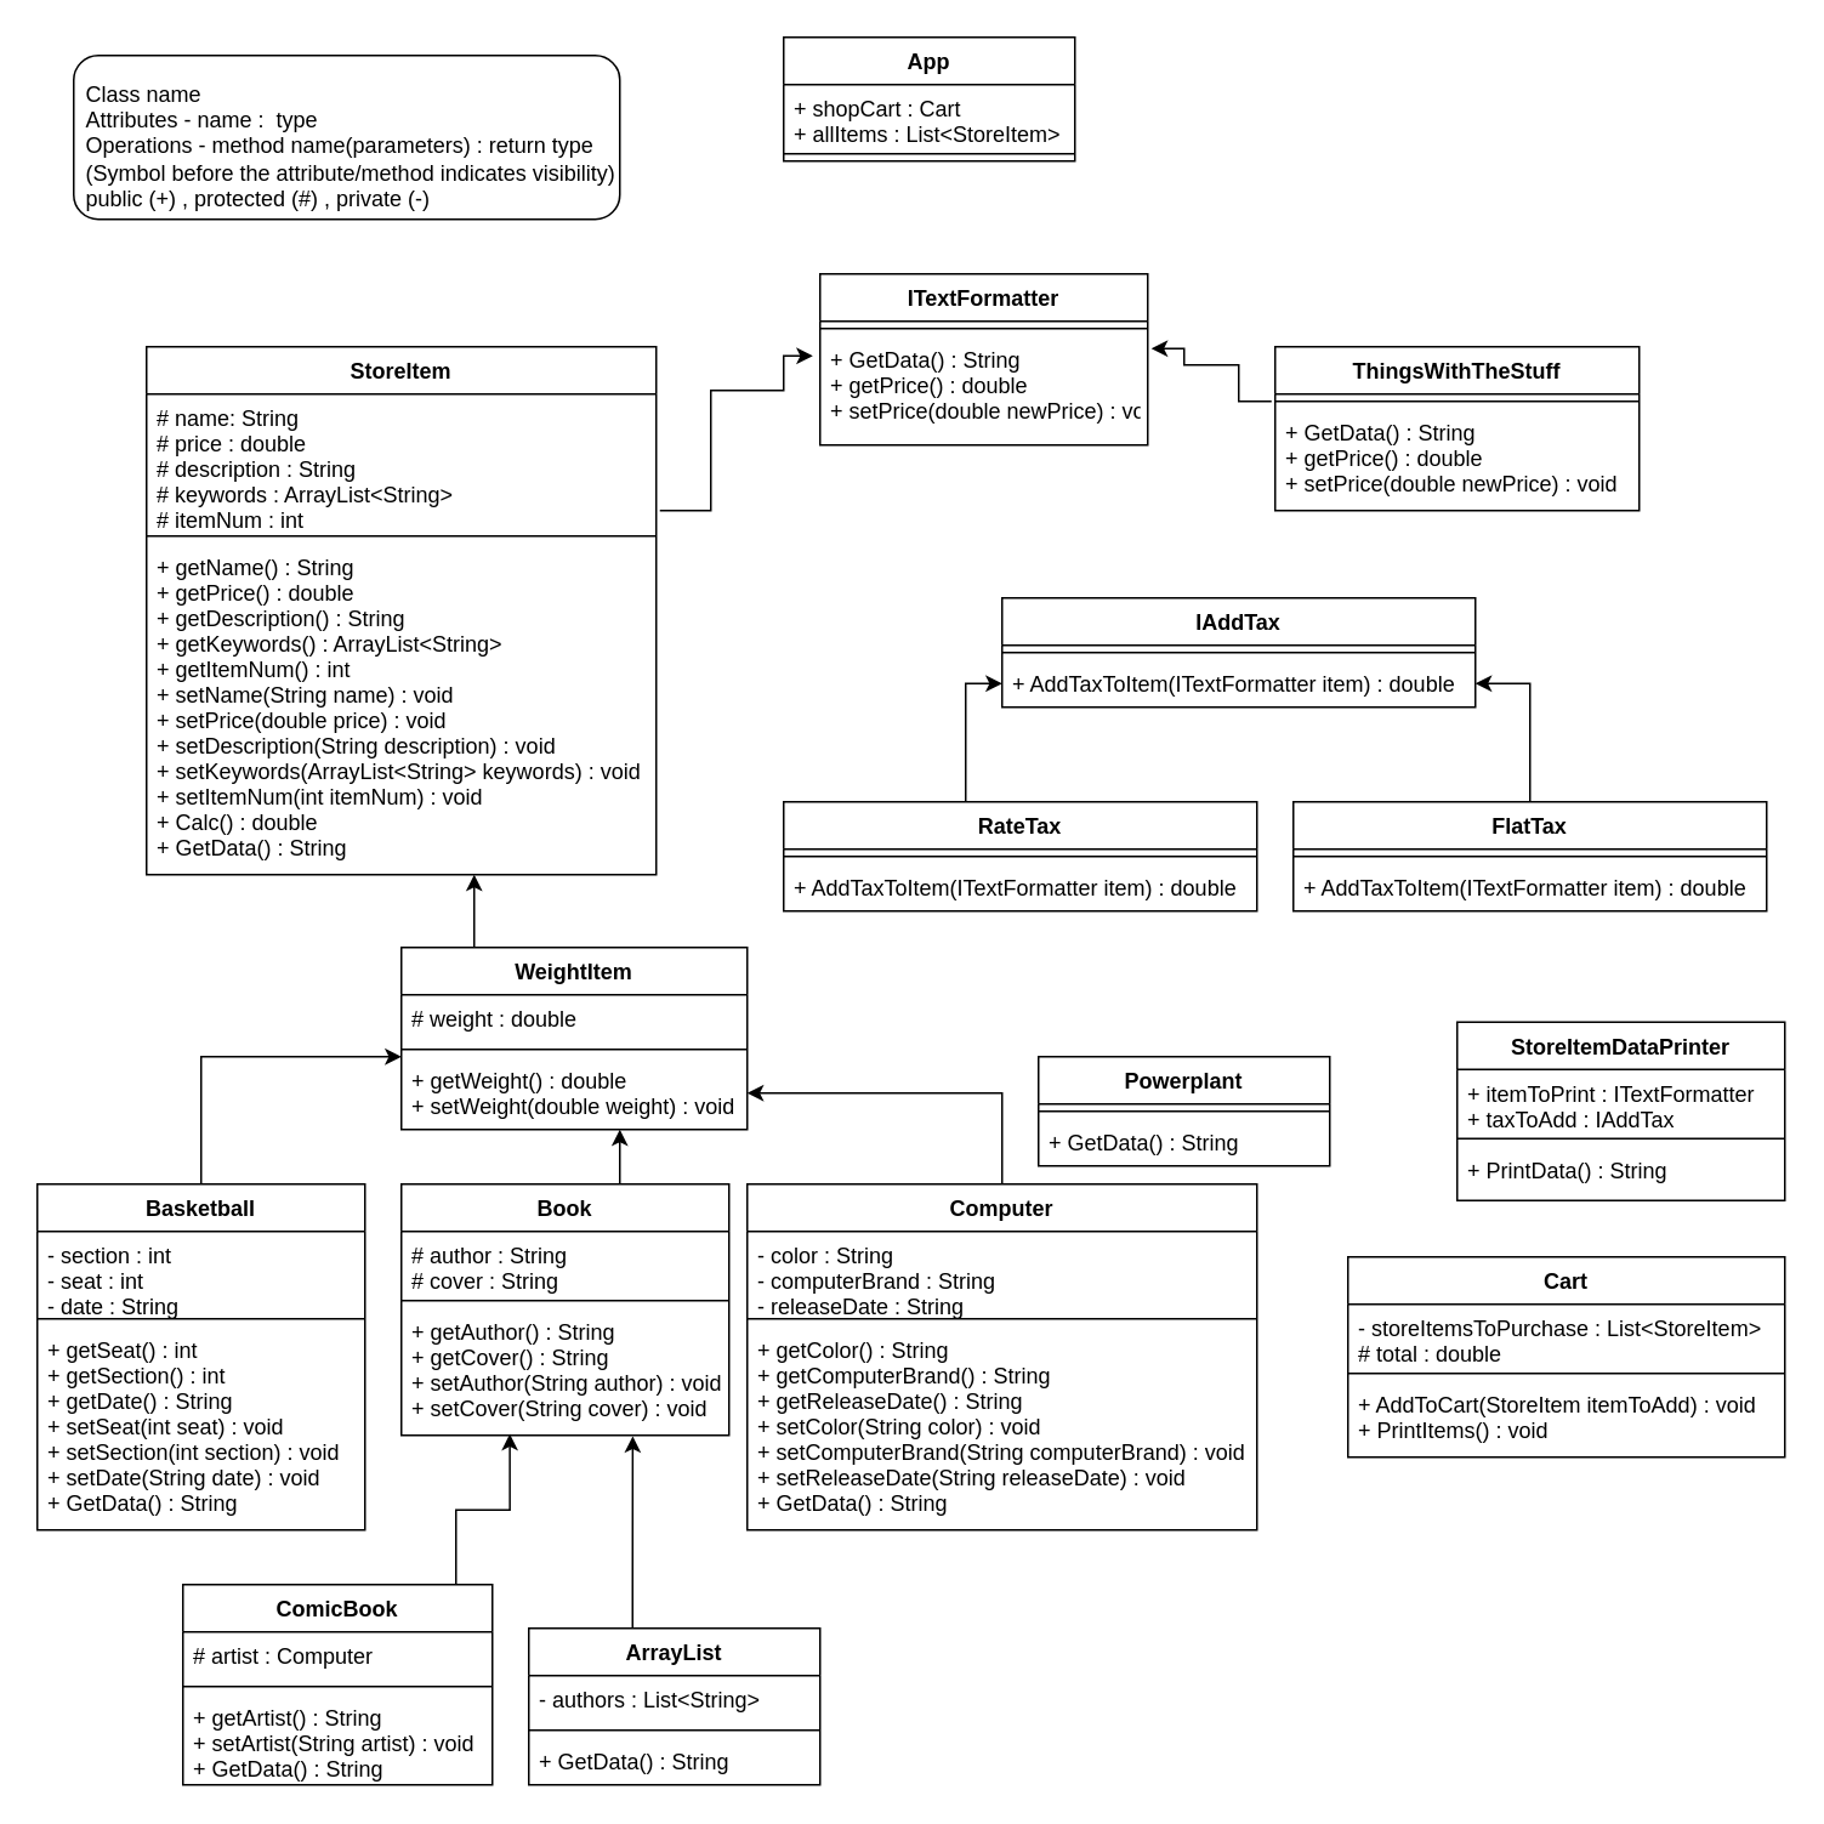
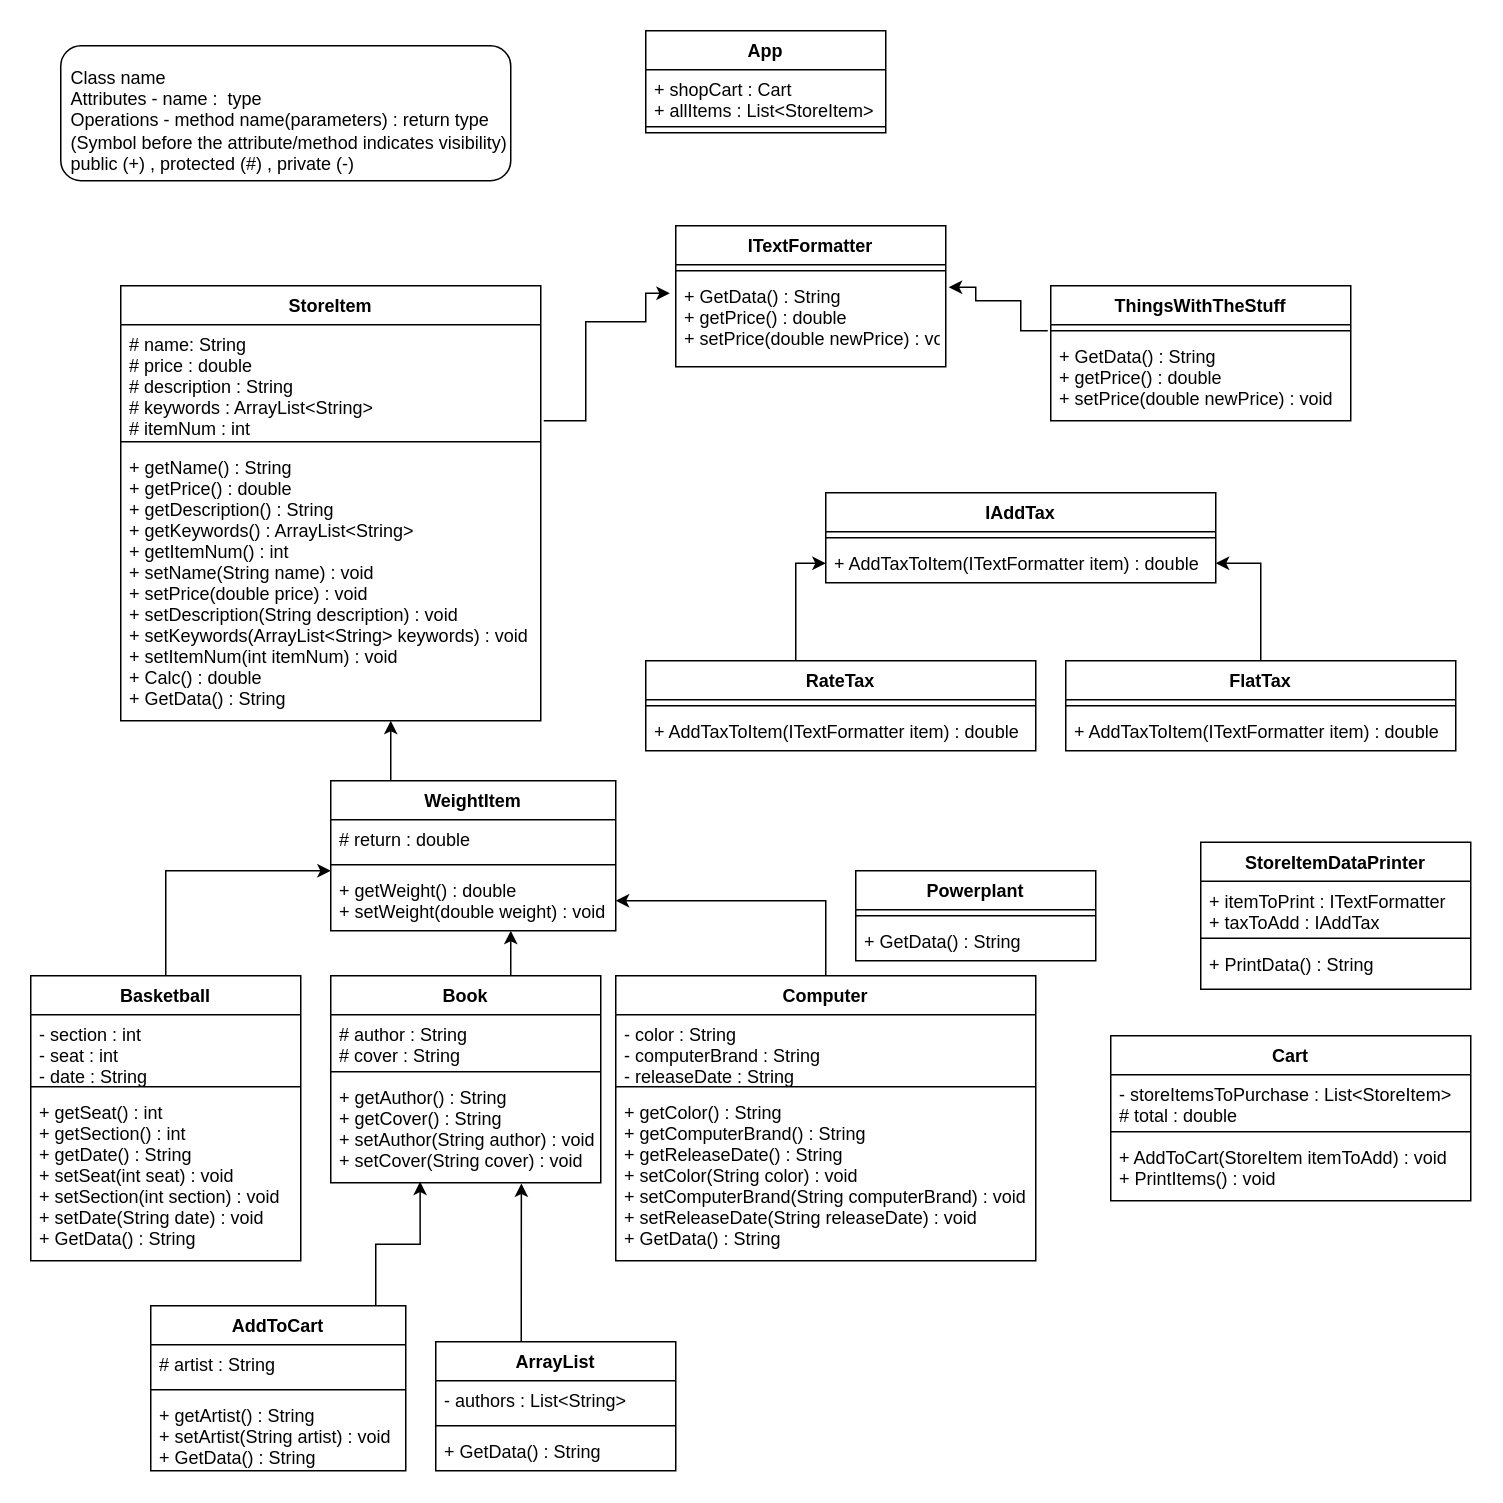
- <mxCell id="26" value="# weight : double" style="text;strokeColor=none;fillColor=none;align=left;verticalAlign=top;spacingLeft=4;spacingRight=4;overflow=hidden;rotatable=0;points=[[0,0.5],[1,0.5]];portConstraint=eastwest;" parent="25" vertex="1"><mxGeometry y="26" width="190" height="26" as="geometry" /></mxCell>
+ <mxCell id="26" value="# return : double" style="text;strokeColor=none;fillColor=none;align=left;verticalAlign=top;spacingLeft=4;spacingRight=4;overflow=hidden;rotatable=0;points=[[0,0.5],[1,0.5]];portConstraint=eastwest;" parent="25" vertex="1"><mxGeometry y="26" width="190" height="26" as="geometry" /></mxCell>
- <mxCell id="30" value="ComicBook" style="swimlane;fontStyle=1;align=center;verticalAlign=top;childLayout=stackLayout;horizontal=1;startSize=26;horizontalStack=0;resizeParent=1;resizeParentMax=0;resizeLast=0;collapsible=1;marginBottom=0;" parent="1" vertex="1"><mxGeometry x="100" y="870" width="170" height="110" as="geometry" /></mxCell>
+ <mxCell id="30" value="AddToCart" style="swimlane;fontStyle=1;align=center;verticalAlign=top;childLayout=stackLayout;horizontal=1;startSize=26;horizontalStack=0;resizeParent=1;resizeParentMax=0;resizeLast=0;collapsible=1;marginBottom=0;" parent="1" vertex="1"><mxGeometry x="100" y="870" width="170" height="110" as="geometry" /></mxCell>
- <mxCell id="31" value="# artist : Computer" style="text;strokeColor=none;fillColor=none;align=left;verticalAlign=top;spacingLeft=4;spacingRight=4;overflow=hidden;rotatable=0;points=[[0,0.5],[1,0.5]];portConstraint=eastwest;" parent="30" vertex="1"><mxGeometry y="26" width="170" height="26" as="geometry" /></mxCell>
+ <mxCell id="31" value="# artist : String" style="text;strokeColor=none;fillColor=none;align=left;verticalAlign=top;spacingLeft=4;spacingRight=4;overflow=hidden;rotatable=0;points=[[0,0.5],[1,0.5]];portConstraint=eastwest;" parent="30" vertex="1"><mxGeometry y="26" width="170" height="26" as="geometry" /></mxCell>
